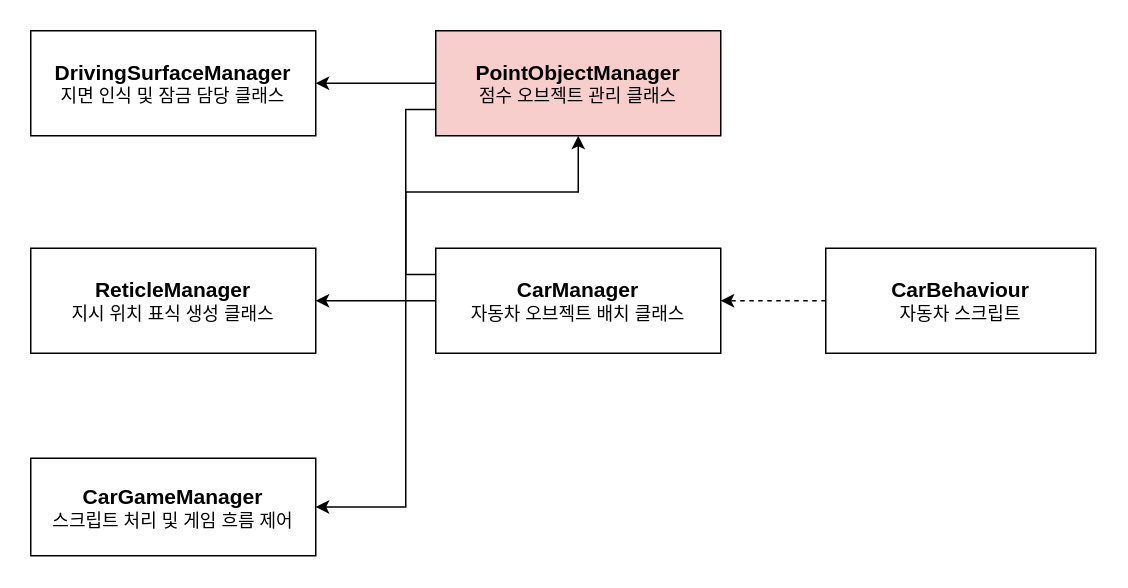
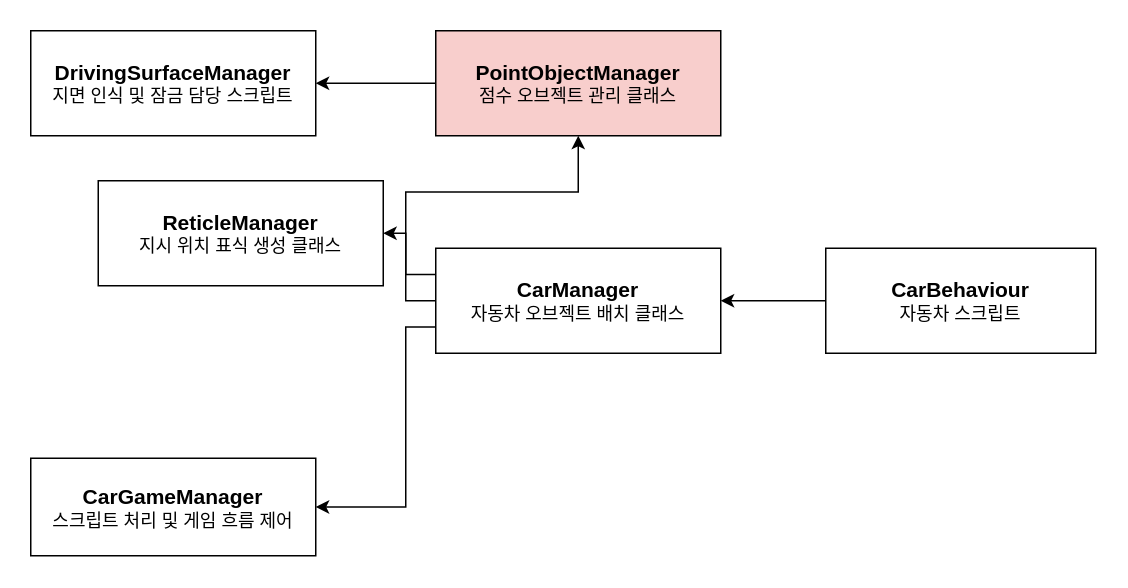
- <mxCell id="3" value="&lt;font style=&quot;font-size: 14px;&quot;&gt;&lt;b&gt;DrivingSurfaceManager&lt;br&gt;&lt;/b&gt;&lt;/font&gt;지면 인식 및 잠금 담당 클래스" style="rounded=0;whiteSpace=wrap;html=1;" parent="1" vertex="1"><mxGeometry x="20" y="20" width="190" height="70" as="geometry" /></mxCell>
+ <mxCell id="3" value="&lt;font style=&quot;font-size: 14px;&quot;&gt;&lt;b&gt;DrivingSurfaceManager&lt;br&gt;&lt;/b&gt;&lt;/font&gt;지면 인식 및 잠금 담당 스크립트" style="rounded=0;whiteSpace=wrap;html=1;" parent="1" vertex="1"><mxGeometry x="20" y="20" width="190" height="70" as="geometry" /></mxCell>
- <mxCell id="6" style="edgeStyle=orthogonalEdgeStyle;rounded=0;orthogonalLoop=1;jettySize=auto;html=1;exitX=0;exitY=0.75;exitDx=0;exitDy=0;entryX=1;entryY=0.5;entryDx=0;entryDy=0;" parent="1" source="7" target="2" edge="1"><mxGeometry relative="1" as="geometry"><Array as="points"><mxPoint x="270" y="73" /><mxPoint x="270" y="338" /></Array></mxGeometry></mxCell>
- <mxCell id="4" value="&lt;font style=&quot;font-size: 14px;&quot;&gt;&lt;b&gt;ReticleManager&lt;br&gt;&lt;/b&gt;&lt;/font&gt;지시 위치 표식 생성 클래스" style="rounded=0;whiteSpace=wrap;html=1;" parent="1" vertex="1"><mxGeometry x="20" y="165" width="190" height="70" as="geometry" /></mxCell>
+ <mxCell id="4" value="&lt;font style=&quot;font-size: 14px;&quot;&gt;&lt;b&gt;ReticleManager&lt;br&gt;&lt;/b&gt;&lt;/font&gt;지시 위치 표식 생성 클래스" style="rounded=0;whiteSpace=wrap;html=1;" parent="1" vertex="1"><mxGeometry x="65" y="120" width="190" height="70" as="geometry" /></mxCell>
- <mxCell id="12" style="edgeStyle=orthogonalEdgeStyle;rounded=0;orthogonalLoop=1;jettySize=auto;html=1;entryX=1;entryY=0.5;entryDx=0;entryDy=0;dashed=1;" parent="1" source="13" target="11" edge="1"><mxGeometry relative="1" as="geometry" /></mxCell>
+ <mxCell id="12" style="edgeStyle=orthogonalEdgeStyle;rounded=0;orthogonalLoop=1;jettySize=auto;html=1;entryX=1;entryY=0.5;entryDx=0;entryDy=0;" parent="1" source="13" target="11" edge="1"><mxGeometry relative="1" as="geometry" /></mxCell>
+ <mxCell id="10" style="edgeStyle=orthogonalEdgeStyle;rounded=0;orthogonalLoop=1;jettySize=auto;html=1;exitX=0;exitY=0.75;exitDx=0;exitDy=0;entryX=1;entryY=0.5;entryDx=0;entryDy=0;" parent="1" source="11" target="2" edge="1"><mxGeometry relative="1" as="geometry"><Array as="points"><mxPoint x="270" y="218" /><mxPoint x="270" y="338" /></Array></mxGeometry></mxCell>
